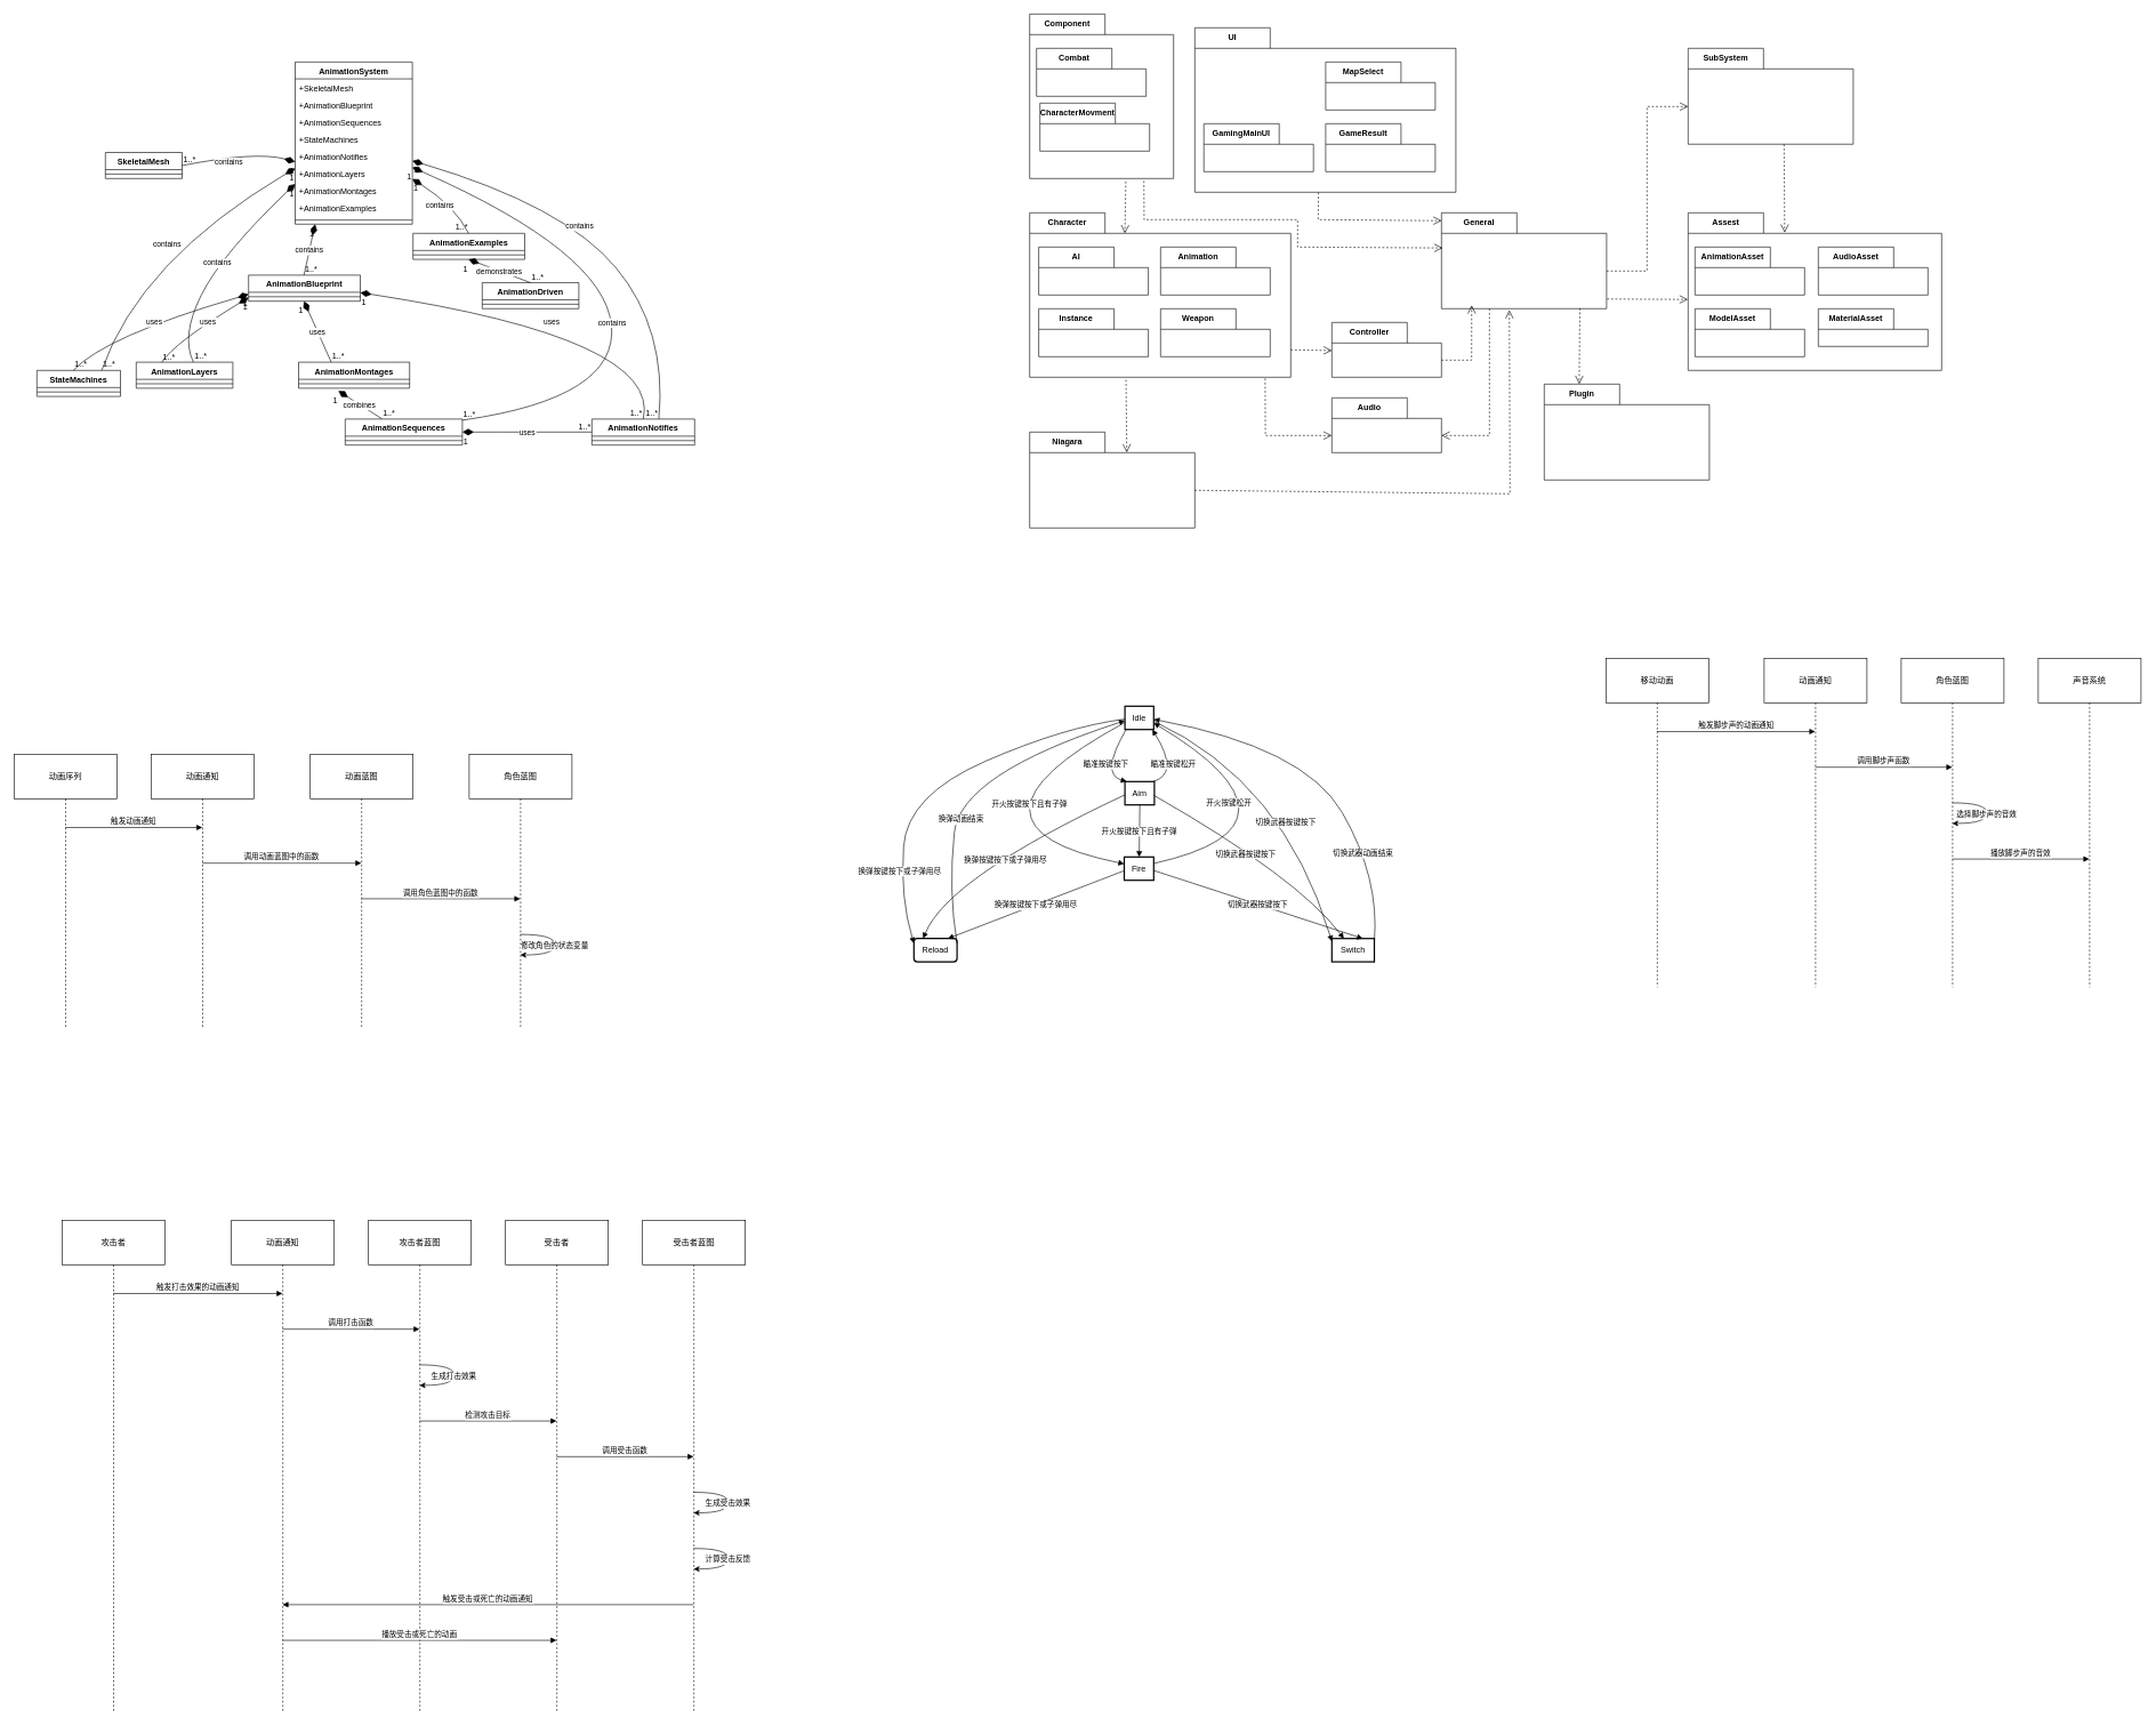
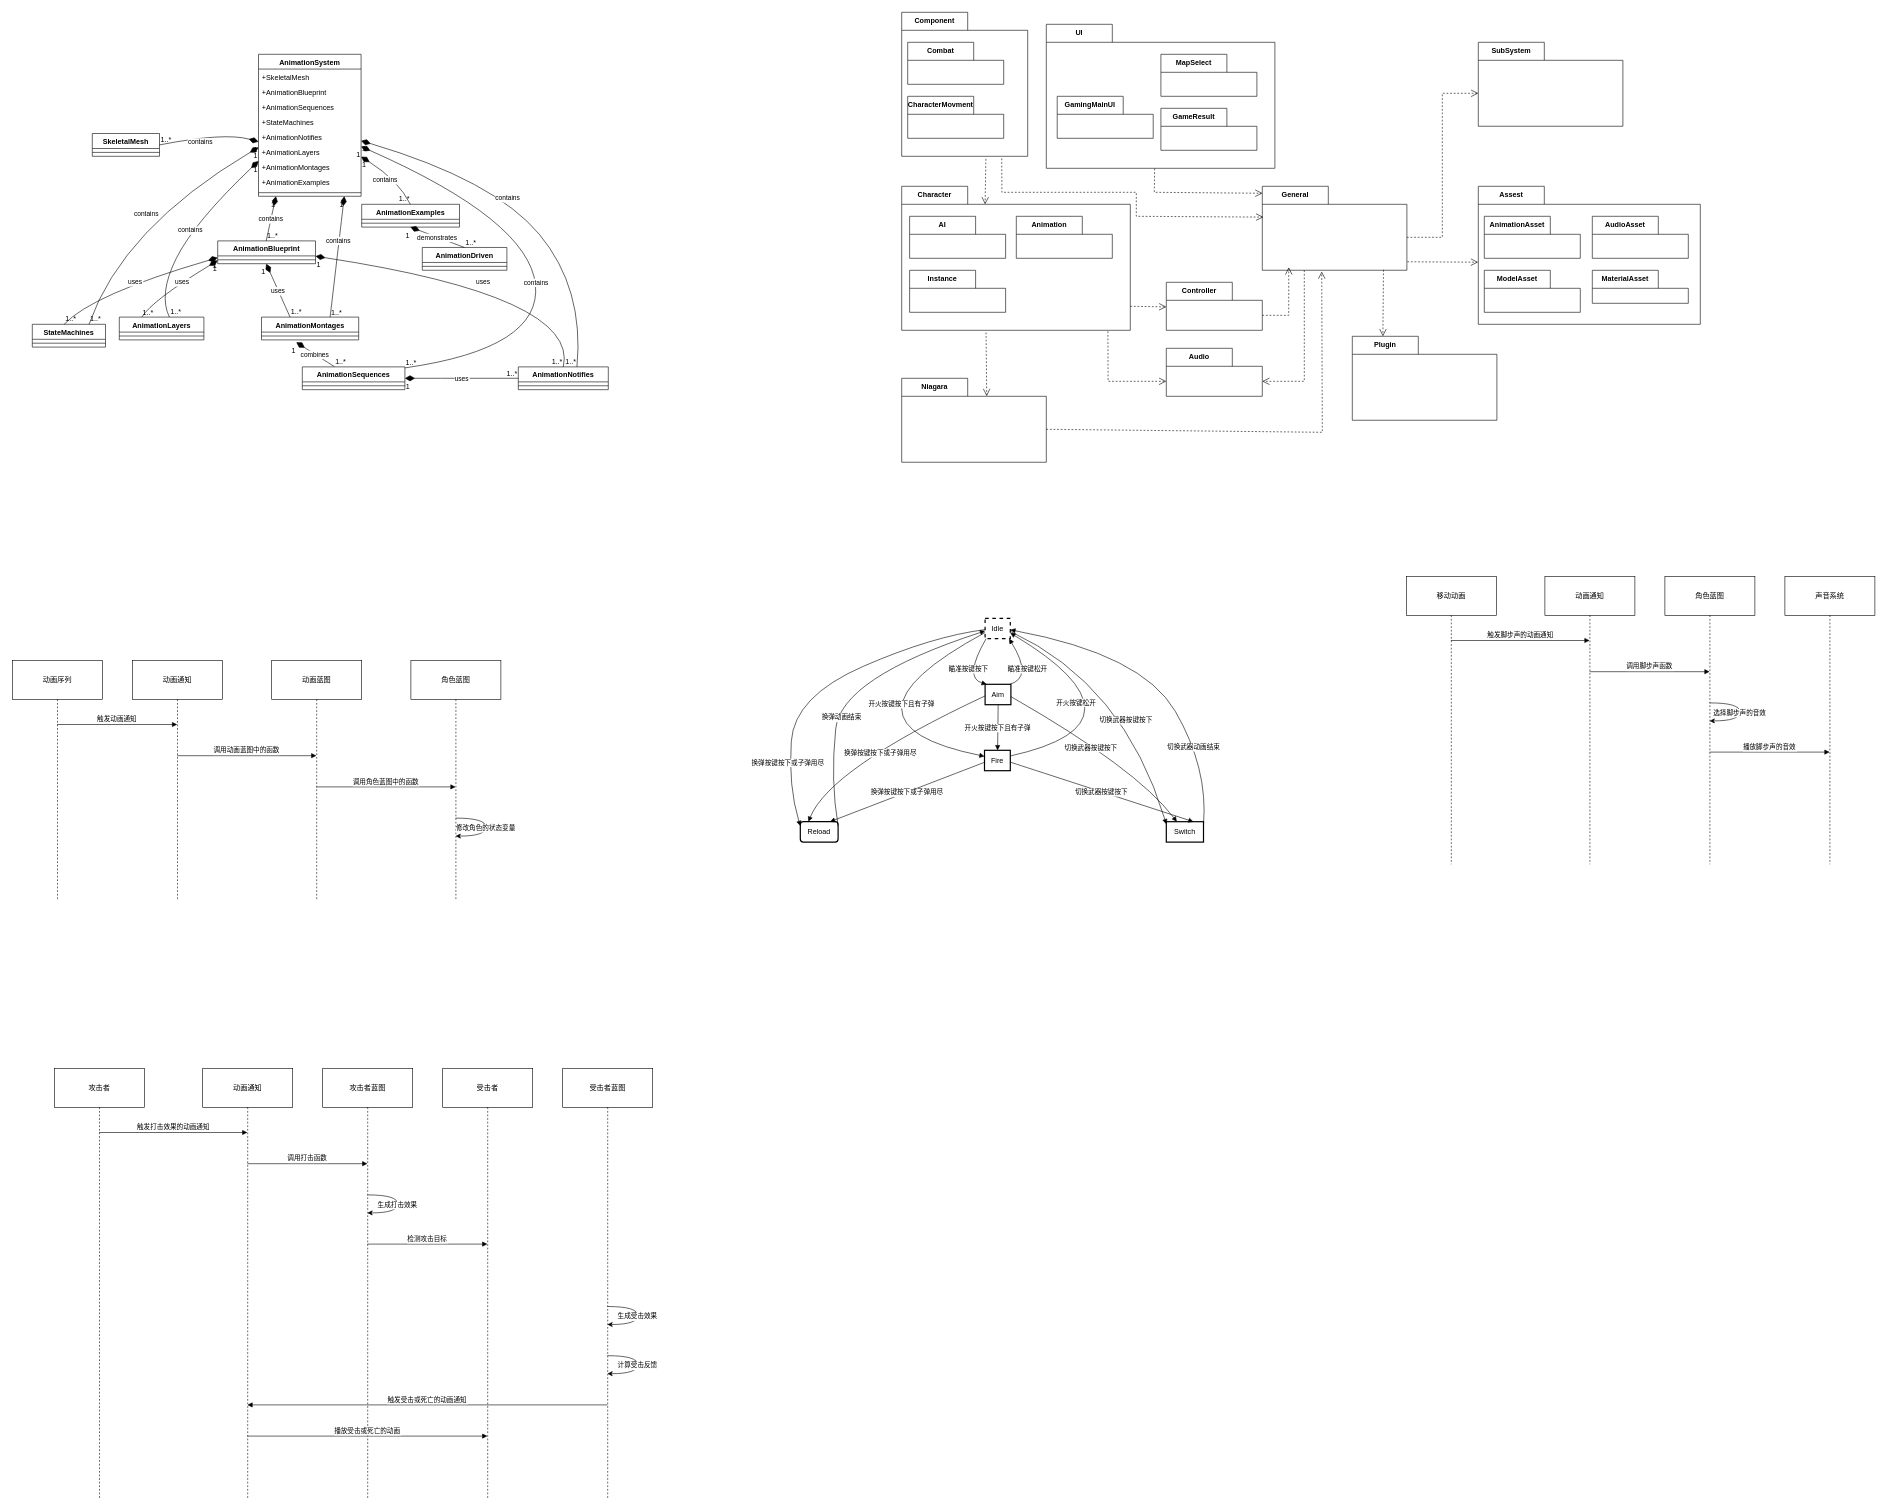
- <mxCell id="102" value="CharacterMovment" style="shape=folder;fontStyle=1;tabWidth=110;tabHeight=30;tabPosition=left;html=1;boundedLbl=1;labelInHeader=1;container=1;collapsible=0;recursiveResize=0;whiteSpace=wrap;" parent="100" vertex="1"><mxGeometry x="15" y="130" width="160" height="70" as="geometry" /></mxCell>
+ <mxCell id="102" value="CharacterMovment" style="shape=folder;fontStyle=1;tabWidth=110;tabHeight=30;tabPosition=left;html=1;boundedLbl=1;labelInHeader=1;container=1;collapsible=0;recursiveResize=0;whiteSpace=wrap;" parent="100" vertex="1"><mxGeometry x="10" y="140" width="160" height="70" as="geometry" /></mxCell>
- <mxCell id="88" value="GamingMainUI" style="shape=folder;fontStyle=1;tabWidth=110;tabHeight=30;tabPosition=left;html=1;boundedLbl=1;labelInHeader=1;container=1;collapsible=0;recursiveResize=0;whiteSpace=wrap;" parent="86" vertex="1"><mxGeometry x="13.19" y="140" width="160" height="70" as="geometry" /></mxCell>
+ <mxCell id="88" value="GamingMainUI" style="shape=folder;fontStyle=1;tabWidth=110;tabHeight=30;tabPosition=left;html=1;boundedLbl=1;labelInHeader=1;container=1;collapsible=0;recursiveResize=0;whiteSpace=wrap;" parent="86" vertex="1"><mxGeometry x="18.19" y="120" width="160" height="70" as="geometry" /></mxCell>
- <mxCell id="98" style="rounded=0;html=1;dashed=1;labelBackgroundColor=none;startFill=0;endArrow=open;endFill=0;endSize=10;fontFamily=Verdana;fontSize=10;exitX=0.581;exitY=1.001;exitDx=0;exitDy=0;exitPerimeter=0;entryX=0.381;entryY=0.126;entryDx=0;entryDy=0;entryPerimeter=0;" parent="1" source="92" target="93" edge="1"><mxGeometry relative="1" as="geometry"><mxPoint x="2603" y="250" as="sourcePoint" /><mxPoint x="2603" y="351" as="targetPoint" /></mxGeometry></mxCell>
+ <mxCell id="48" value="contains" style="curved=1;startArrow=diamondThin;startSize=14;startFill=1;endArrow=none;exitX=0.836;exitY=1;entryX=0.706;entryY=0;rounded=0;" parent="1" source="2" target="24" edge="1"><mxGeometry x="-0.27" y="-1" relative="1" as="geometry"><Array as="points" /><mxPoint as="offset" /></mxGeometry></mxCell>
+ <mxCell id="49" value="1" style="edgeLabel;resizable=0;labelBackgroundColor=none;fontSize=12;align=right;verticalAlign=top;" parent="48" vertex="1"><mxGeometry x="-1" relative="1" as="geometry" /></mxCell>
+ <mxCell id="50" value="1..*" style="edgeLabel;resizable=0;labelBackgroundColor=none;fontSize=12;align=left;verticalAlign=bottom;" parent="48" vertex="1"><mxGeometry x="1" relative="1" as="geometry" /></mxCell>
- <mxCell id="80" value="Weapon" style="shape=folder;fontStyle=1;tabWidth=110;tabHeight=30;tabPosition=left;html=1;boundedLbl=1;labelInHeader=1;container=1;collapsible=0;recursiveResize=0;whiteSpace=wrap;" parent="76" vertex="1"><mxGeometry x="191" y="140" width="160" height="70" as="geometry" /></mxCell>
- <mxCell id="119" value="Idle" style="whiteSpace=wrap;strokeWidth=2;" vertex="1" parent="1"><mxGeometry x="1641" y="1030" width="42" height="34" as="geometry" /></mxCell>
+ <mxCell id="119" value="Idle" style="whiteSpace=wrap;strokeWidth=2;dashed=1;" vertex="1" parent="1"><mxGeometry x="1641" y="1030" width="42" height="34" as="geometry" /></mxCell>
- <mxCell id="154" value="调用受击函数" style="verticalAlign=bottom;endArrow=block;edgeStyle=elbowEdgeStyle;elbow=vertical;curved=0;rounded=0;" edge="1" parent="1" source="148" target="149"><mxGeometry relative="1" as="geometry"><Array as="points"><mxPoint x="922" y="2125" /></Array></mxGeometry></mxCell>
